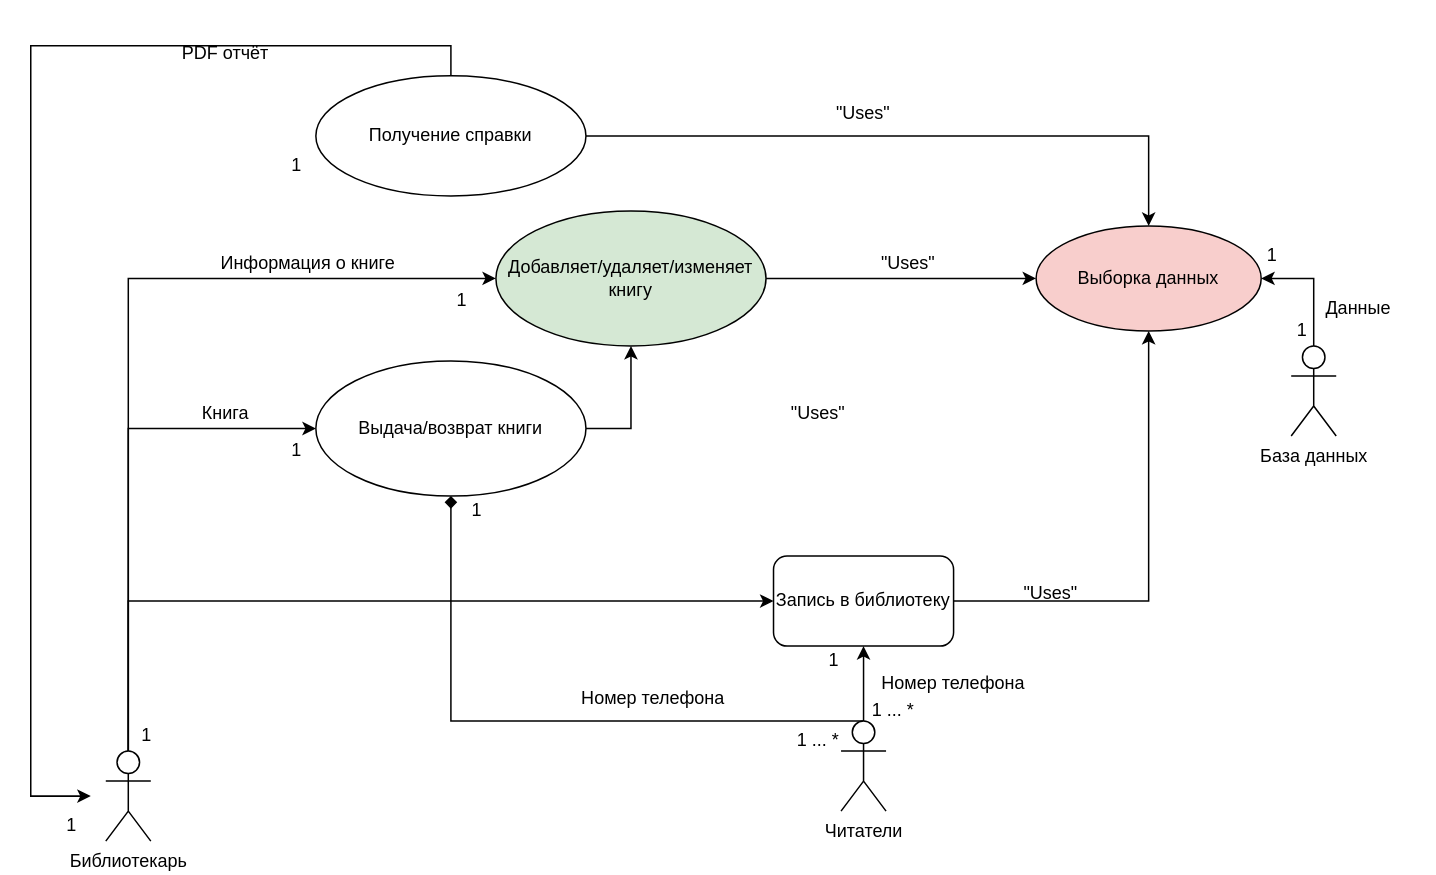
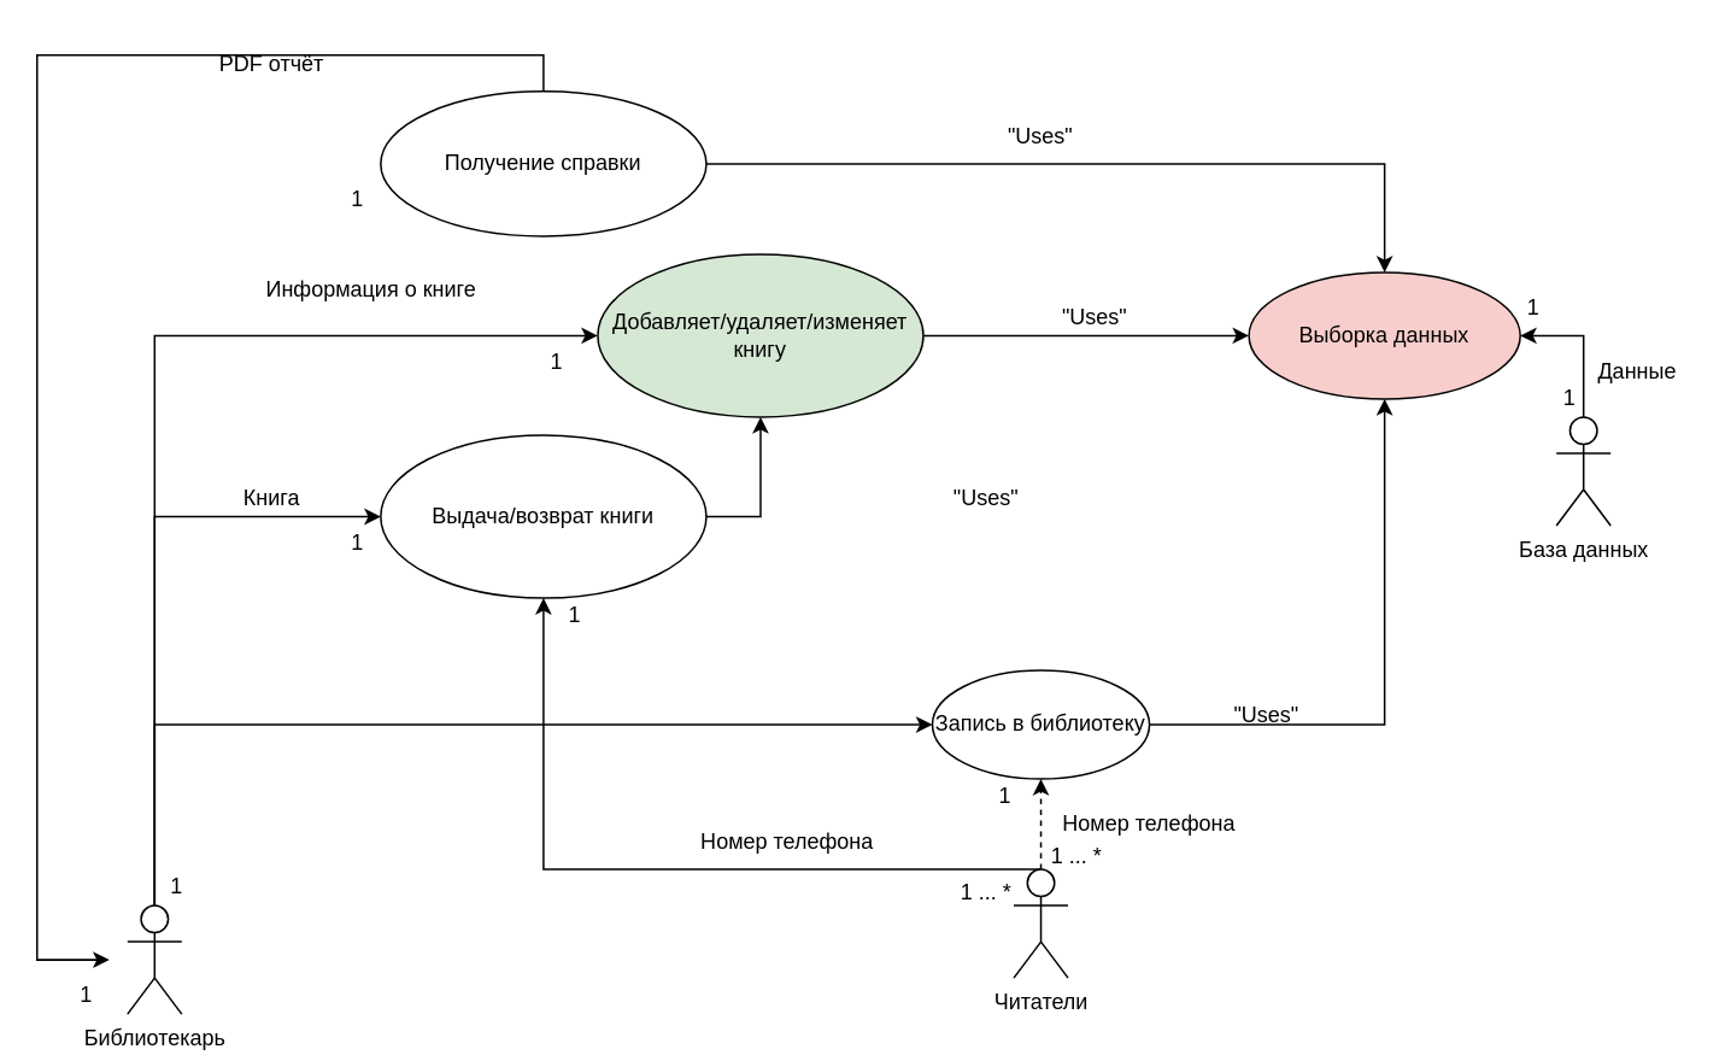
- <mxCell id="28" value="Информация о книге" style="text;html=1;strokeColor=none;fillColor=none;align=center;verticalAlign=middle;whiteSpace=wrap;rounded=0;" vertex="1" parent="1"><mxGeometry x="120" y="160" width="170" height="30" as="geometry" /></mxCell>
+ <mxCell id="28" value="Информация о книге" style="text;html=1;strokeColor=none;fillColor=none;align=center;verticalAlign=middle;whiteSpace=wrap;rounded=0;" vertex="1" parent="1"><mxGeometry x="120" y="145" width="170" height="30" as="geometry" /></mxCell>
- <mxCell id="9" style="edgeStyle=orthogonalEdgeStyle;rounded=0;orthogonalLoop=1;jettySize=auto;html=1;exitX=0.5;exitY=0;exitDx=0;exitDy=0;exitPerimeter=0;entryX=0.5;entryY=1;entryDx=0;entryDy=0;endArrow=diamond;" edge="1" parent="1" source="10" target="18"><mxGeometry relative="1" as="geometry"><Array as="points"><mxPoint x="300" y="480" /></Array></mxGeometry></mxCell>
+ <mxCell id="9" style="edgeStyle=orthogonalEdgeStyle;rounded=0;orthogonalLoop=1;jettySize=auto;html=1;exitX=0.5;exitY=0;exitDx=0;exitDy=0;exitPerimeter=0;entryX=0.5;entryY=1;entryDx=0;entryDy=0;" edge="1" parent="1" source="10" target="18"><mxGeometry relative="1" as="geometry"><Array as="points"><mxPoint x="300" y="480" /></Array></mxGeometry></mxCell>
- <mxCell id="12" value="Запись в библиотеку" style="whiteSpace=wrap;html=1;rounded=1;" vertex="1" parent="1"><mxGeometry x="515" y="370" width="120" height="60" as="geometry" /></mxCell>
+ <mxCell id="12" value="Запись в библиотеку" style="ellipse;whiteSpace=wrap;html=1;" vertex="1" parent="1"><mxGeometry x="515" y="370" width="120" height="60" as="geometry" /></mxCell>
- <mxCell id="8" style="edgeStyle=orthogonalEdgeStyle;rounded=0;orthogonalLoop=1;jettySize=auto;html=1;exitX=0.5;exitY=0;exitDx=0;exitDy=0;exitPerimeter=0;entryX=0.5;entryY=1;entryDx=0;entryDy=0;" edge="1" parent="1" source="10" target="12"><mxGeometry relative="1" as="geometry" /></mxCell>
+ <mxCell id="8" style="edgeStyle=orthogonalEdgeStyle;rounded=0;orthogonalLoop=1;jettySize=auto;html=1;exitX=0.5;exitY=0;exitDx=0;exitDy=0;exitPerimeter=0;entryX=0.5;entryY=1;entryDx=0;entryDy=0;dashed=1;" edge="1" parent="1" source="10" target="12"><mxGeometry relative="1" as="geometry" /></mxCell>
